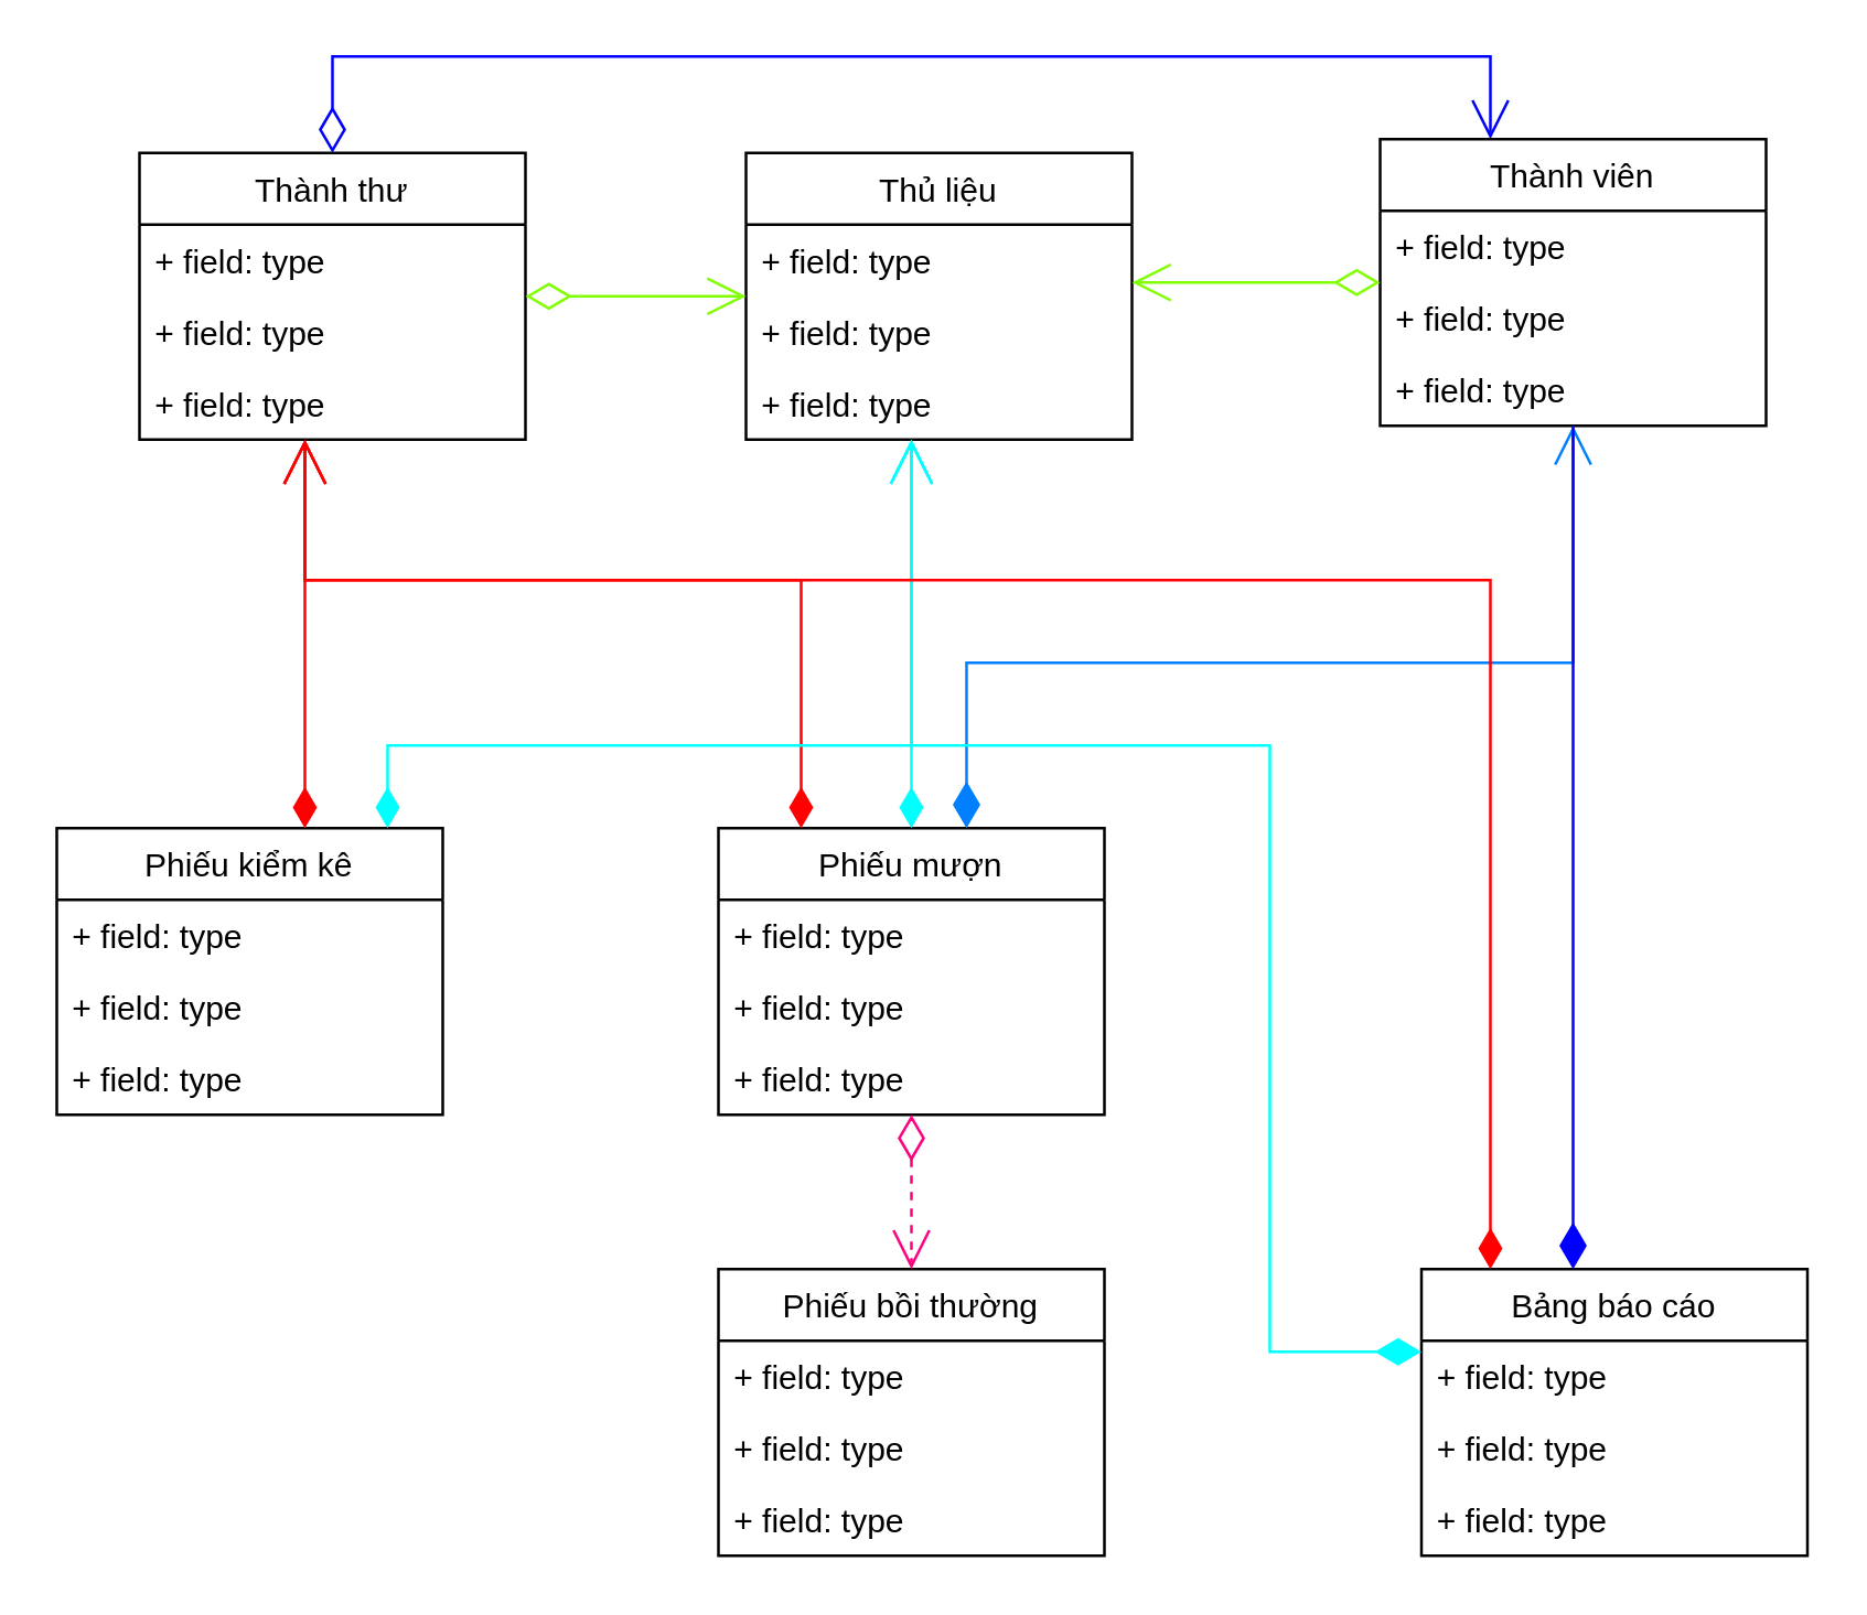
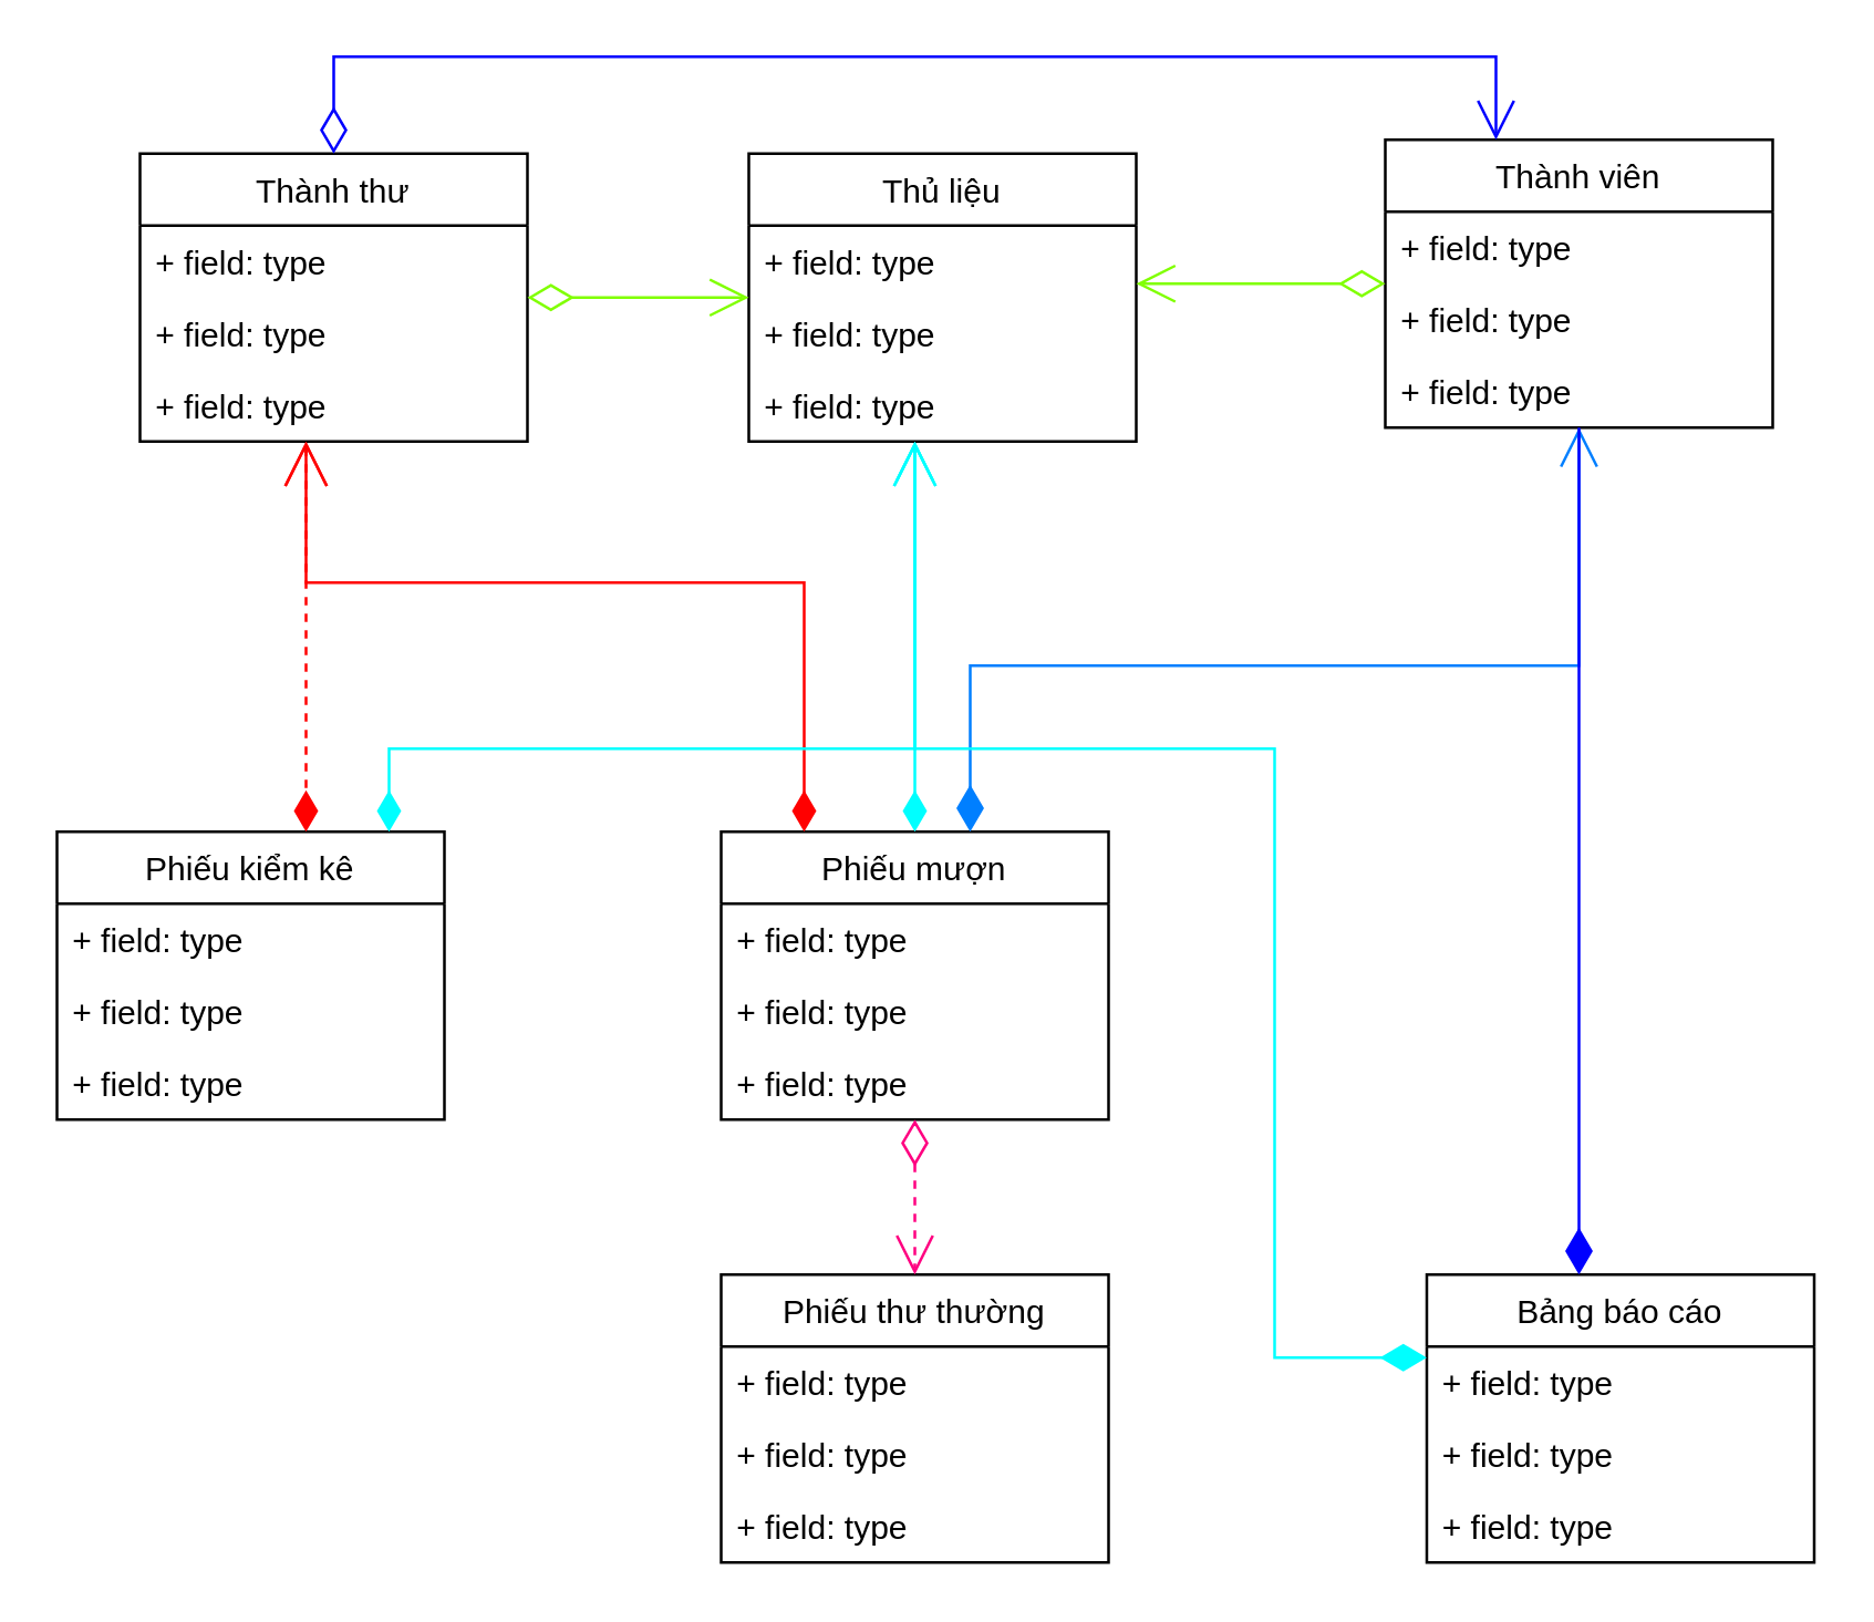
- <mxCell id="41" value="" style="endArrow=diamondThin;html=1;endSize=12;startArrow=open;startSize=14;startFill=0;edgeStyle=orthogonalEdgeStyle;align=left;verticalAlign=bottom;rounded=0;endFill=1;strokeColor=#FF0000;" edge="1" parent="1" source="2" target="35"><mxGeometry x="-1" y="3" relative="1" as="geometry"><mxPoint x="320" y="169" as="sourcePoint" /><mxPoint x="100" y="310" as="targetPoint" /><Array as="points"><mxPoint x="110" y="210" /><mxPoint x="540" y="210" /></Array></mxGeometry></mxCell>
- <mxCell id="33" value="" style="endArrow=diamondThin;html=1;endSize=12;startArrow=open;startSize=14;startFill=0;edgeStyle=orthogonalEdgeStyle;align=left;verticalAlign=bottom;rounded=0;endFill=1;strokeColor=#FF0000;" edge="1" parent="1" source="2" target="29"><mxGeometry x="-1" y="3" relative="1" as="geometry"><mxPoint x="140" y="169" as="sourcePoint" /><mxPoint x="340" y="310" as="targetPoint" /><Array as="points"><mxPoint x="110" y="270" /><mxPoint x="110" y="270" /></Array></mxGeometry></mxCell>
+ <mxCell id="33" value="" style="endArrow=diamondThin;html=1;endSize=12;startArrow=open;startSize=14;startFill=0;edgeStyle=orthogonalEdgeStyle;align=left;verticalAlign=bottom;rounded=0;endFill=1;strokeColor=#FF0000;dashed=1;" edge="1" parent="1" source="2" target="29"><mxGeometry x="-1" y="3" relative="1" as="geometry"><mxPoint x="140" y="169" as="sourcePoint" /><mxPoint x="340" y="310" as="targetPoint" /><Array as="points"><mxPoint x="110" y="270" /><mxPoint x="110" y="270" /></Array></mxGeometry></mxCell>
- <mxCell id="24" value="Phiếu bồi thường" style="swimlane;fontStyle=0;childLayout=stackLayout;horizontal=1;startSize=26;fillColor=none;horizontalStack=0;resizeParent=1;resizeParentMax=0;resizeLast=0;collapsible=1;marginBottom=0;" vertex="1" parent="1"><mxGeometry x="260" y="460" width="140" height="104" as="geometry" /></mxCell>
+ <mxCell id="24" value="Phiếu thư thường" style="swimlane;fontStyle=0;childLayout=stackLayout;horizontal=1;startSize=26;fillColor=none;horizontalStack=0;resizeParent=1;resizeParentMax=0;resizeLast=0;collapsible=1;marginBottom=0;" vertex="1" parent="1"><mxGeometry x="260" y="460" width="140" height="104" as="geometry" /></mxCell>
